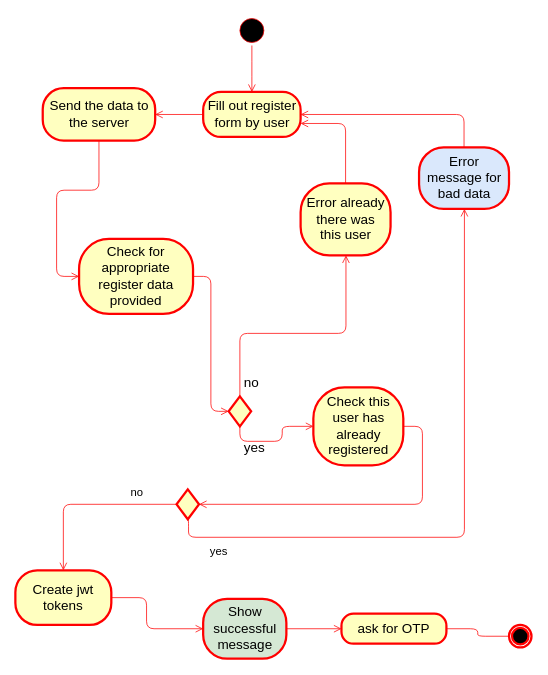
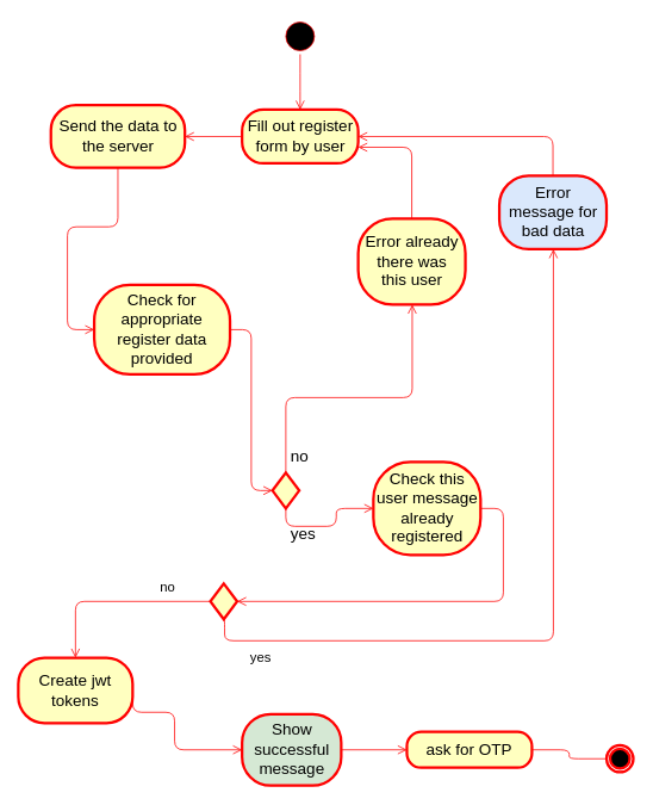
- <mxCell id="26" value="&lt;span style=&quot;font-size: 18px;&quot;&gt;Check this user has already registered&lt;/span&gt;" style="rounded=1;whiteSpace=wrap;html=1;arcSize=40;fontColor=#000000;fillColor=#ffffc0;strokeColor=#ff0000;strokeWidth=3;fontSize=13;" parent="1" vertex="1"><mxGeometry x="417.5" y="516" width="120" height="104" as="geometry" /></mxCell>
+ <mxCell id="26" value="&lt;span style=&quot;font-size: 18px;&quot;&gt;Check this user message already registered&lt;/span&gt;" style="rounded=1;whiteSpace=wrap;html=1;arcSize=40;fontColor=#000000;fillColor=#ffffc0;strokeColor=#ff0000;strokeWidth=3;fontSize=13;" parent="1" vertex="1"><mxGeometry x="417.5" y="516" width="120" height="104" as="geometry" /></mxCell>
- <mxCell id="28" value="&lt;span style=&quot;font-size: 18px;&quot;&gt;Create jwt tokens&lt;/span&gt;" style="rounded=1;whiteSpace=wrap;html=1;arcSize=40;fontColor=#000000;fillColor=#ffffc0;strokeColor=#ff0000;strokeWidth=3;" parent="1" vertex="1"><mxGeometry x="20" y="760" width="128" height="73" as="geometry" /></mxCell>
+ <mxCell id="28" value="&lt;span style=&quot;font-size: 18px;&quot;&gt;Create jwt tokens&lt;/span&gt;" style="rounded=1;whiteSpace=wrap;html=1;arcSize=40;fontColor=#000000;fillColor=#ffffc0;strokeColor=#ff0000;strokeWidth=3;" parent="1" vertex="1"><mxGeometry x="20" y="735" width="128" height="73" as="geometry" /></mxCell>
